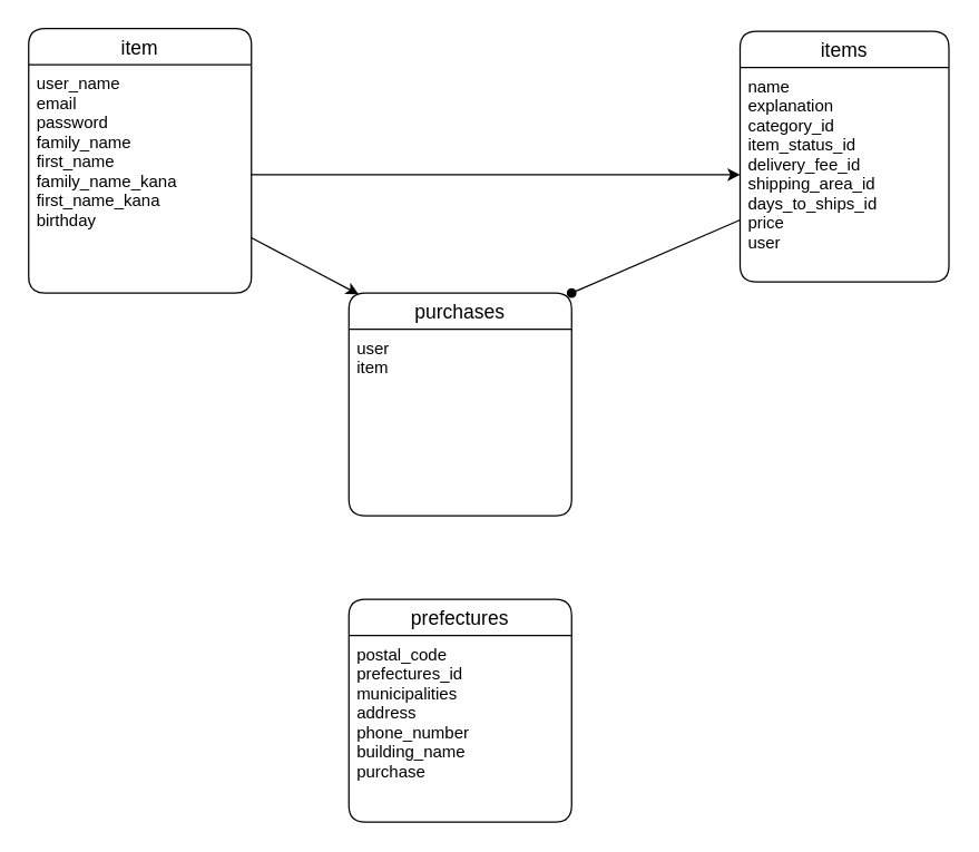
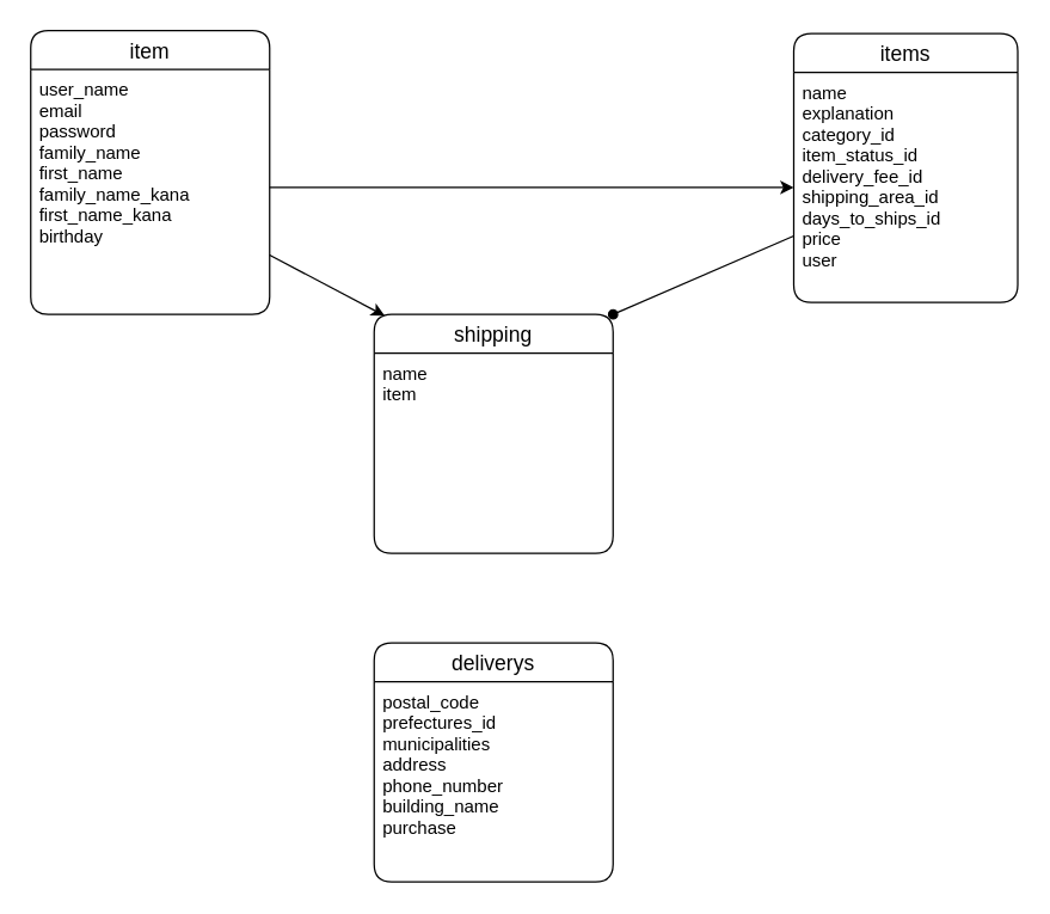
- <mxCell id="7" value="purchases" style="swimlane;fontStyle=0;childLayout=stackLayout;horizontal=1;startSize=26;horizontalStack=0;resizeParent=1;resizeParentMax=0;resizeLast=0;collapsible=1;marginBottom=0;align=center;fontSize=14;rounded=1;" parent="1" vertex="1"><mxGeometry x="250" y="210" width="160" height="160" as="geometry" /></mxCell>
+ <mxCell id="7" value="shipping" style="swimlane;fontStyle=0;childLayout=stackLayout;horizontal=1;startSize=26;horizontalStack=0;resizeParent=1;resizeParentMax=0;resizeLast=0;collapsible=1;marginBottom=0;align=center;fontSize=14;rounded=1;" parent="1" vertex="1"><mxGeometry x="250" y="210" width="160" height="160" as="geometry" /></mxCell>
- <mxCell id="8" value="user&#10;item" style="text;strokeColor=none;fillColor=none;spacingLeft=4;spacingRight=4;overflow=hidden;rotatable=0;points=[[0,0.5],[1,0.5]];portConstraint=eastwest;fontSize=12;rounded=1;" parent="7" vertex="1"><mxGeometry y="26" width="160" height="134" as="geometry" /></mxCell>
+ <mxCell id="8" value="name&#10;item" style="text;strokeColor=none;fillColor=none;spacingLeft=4;spacingRight=4;overflow=hidden;rotatable=0;points=[[0,0.5],[1,0.5]];portConstraint=eastwest;fontSize=12;rounded=1;" parent="7" vertex="1"><mxGeometry y="26" width="160" height="134" as="geometry" /></mxCell>
- <mxCell id="9" value="prefectures" style="swimlane;fontStyle=0;childLayout=stackLayout;horizontal=1;startSize=26;horizontalStack=0;resizeParent=1;resizeParentMax=0;resizeLast=0;collapsible=1;marginBottom=0;align=center;fontSize=14;rounded=1;" parent="1" vertex="1"><mxGeometry x="250" y="430" width="160" height="160" as="geometry" /></mxCell>
+ <mxCell id="9" value="deliverys" style="swimlane;fontStyle=0;childLayout=stackLayout;horizontal=1;startSize=26;horizontalStack=0;resizeParent=1;resizeParentMax=0;resizeLast=0;collapsible=1;marginBottom=0;align=center;fontSize=14;rounded=1;" parent="1" vertex="1"><mxGeometry x="250" y="430" width="160" height="160" as="geometry" /></mxCell>
